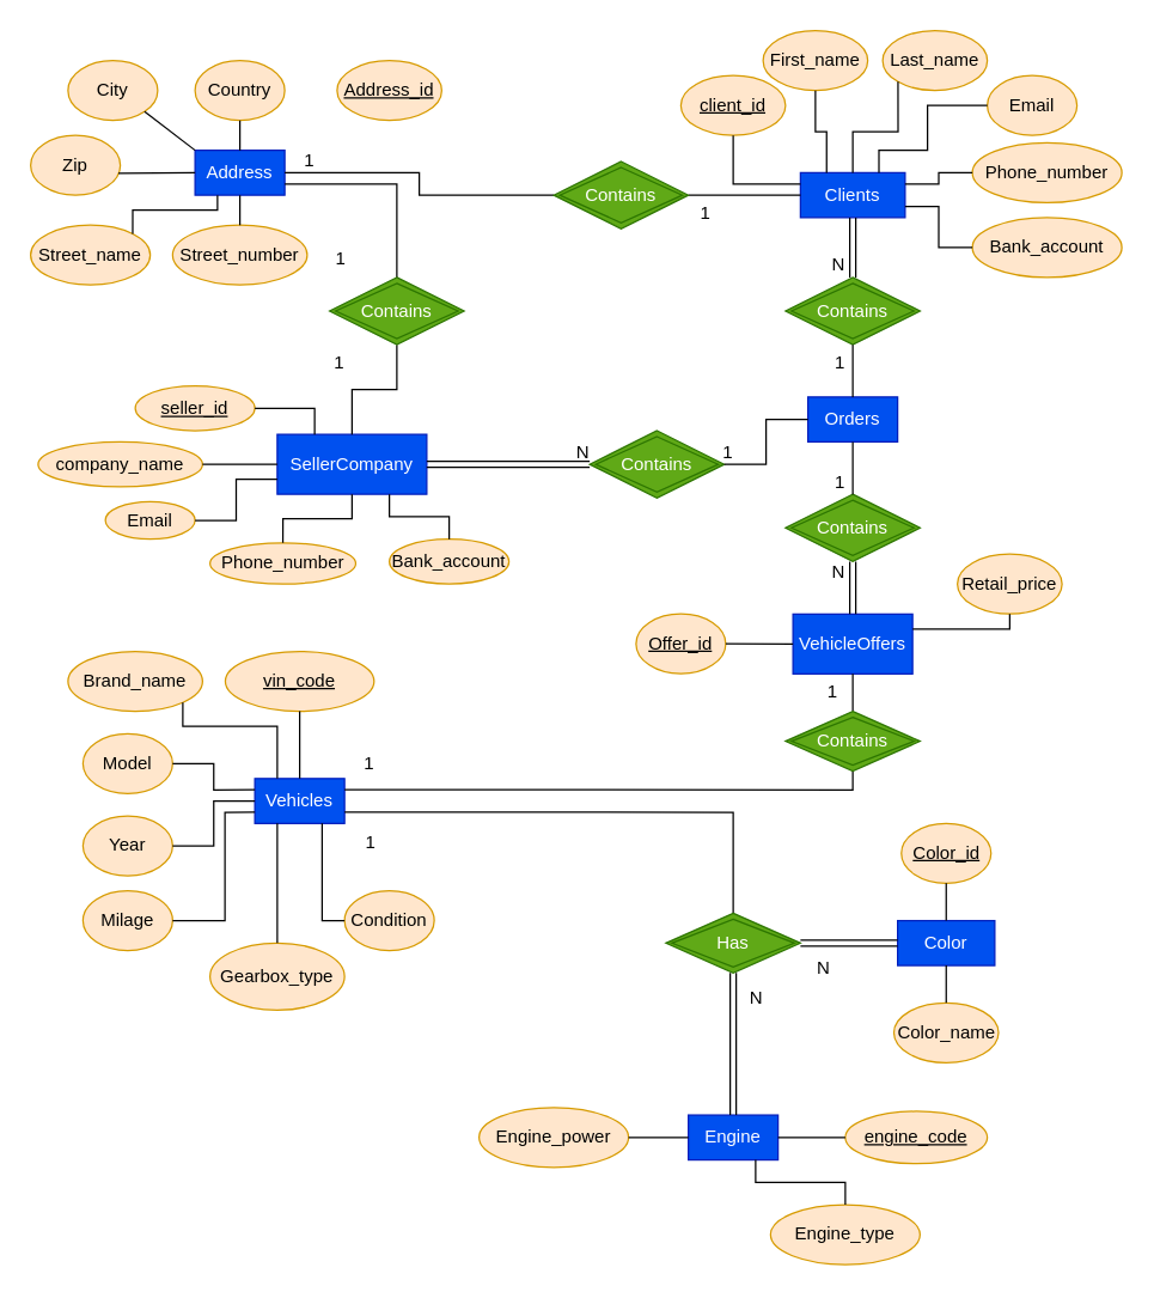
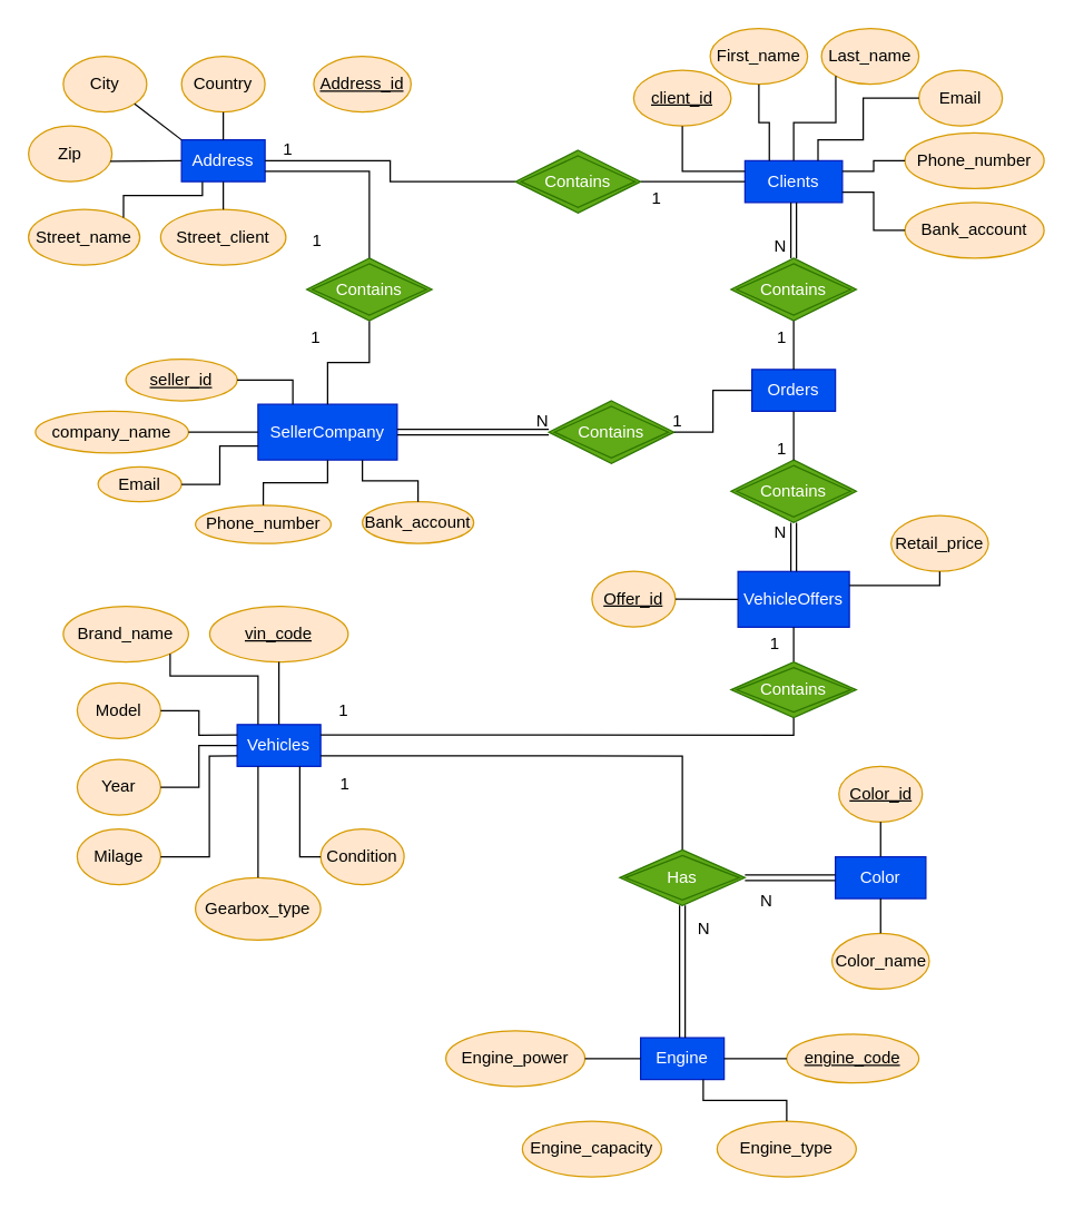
- <mxCell id="17" value="Street_number" style="ellipse;whiteSpace=wrap;html=1;fillColor=#ffe6cc;strokeColor=#d79b00;" parent="1" vertex="1"><mxGeometry x="115" y="150" width="90" height="40" as="geometry" /></mxCell>
+ <mxCell id="17" value="Street_client" style="ellipse;whiteSpace=wrap;html=1;fillColor=#ffe6cc;strokeColor=#d79b00;" parent="1" vertex="1"><mxGeometry x="115" y="150" width="90" height="40" as="geometry" /></mxCell>
+ <mxCell id="64" value="Engine_capacity" style="ellipse;whiteSpace=wrap;html=1;fillColor=#ffe6cc;strokeColor=#d79b00;" parent="1" vertex="1"><mxGeometry x="375" y="805.17" width="100" height="40" as="geometry" /></mxCell>
